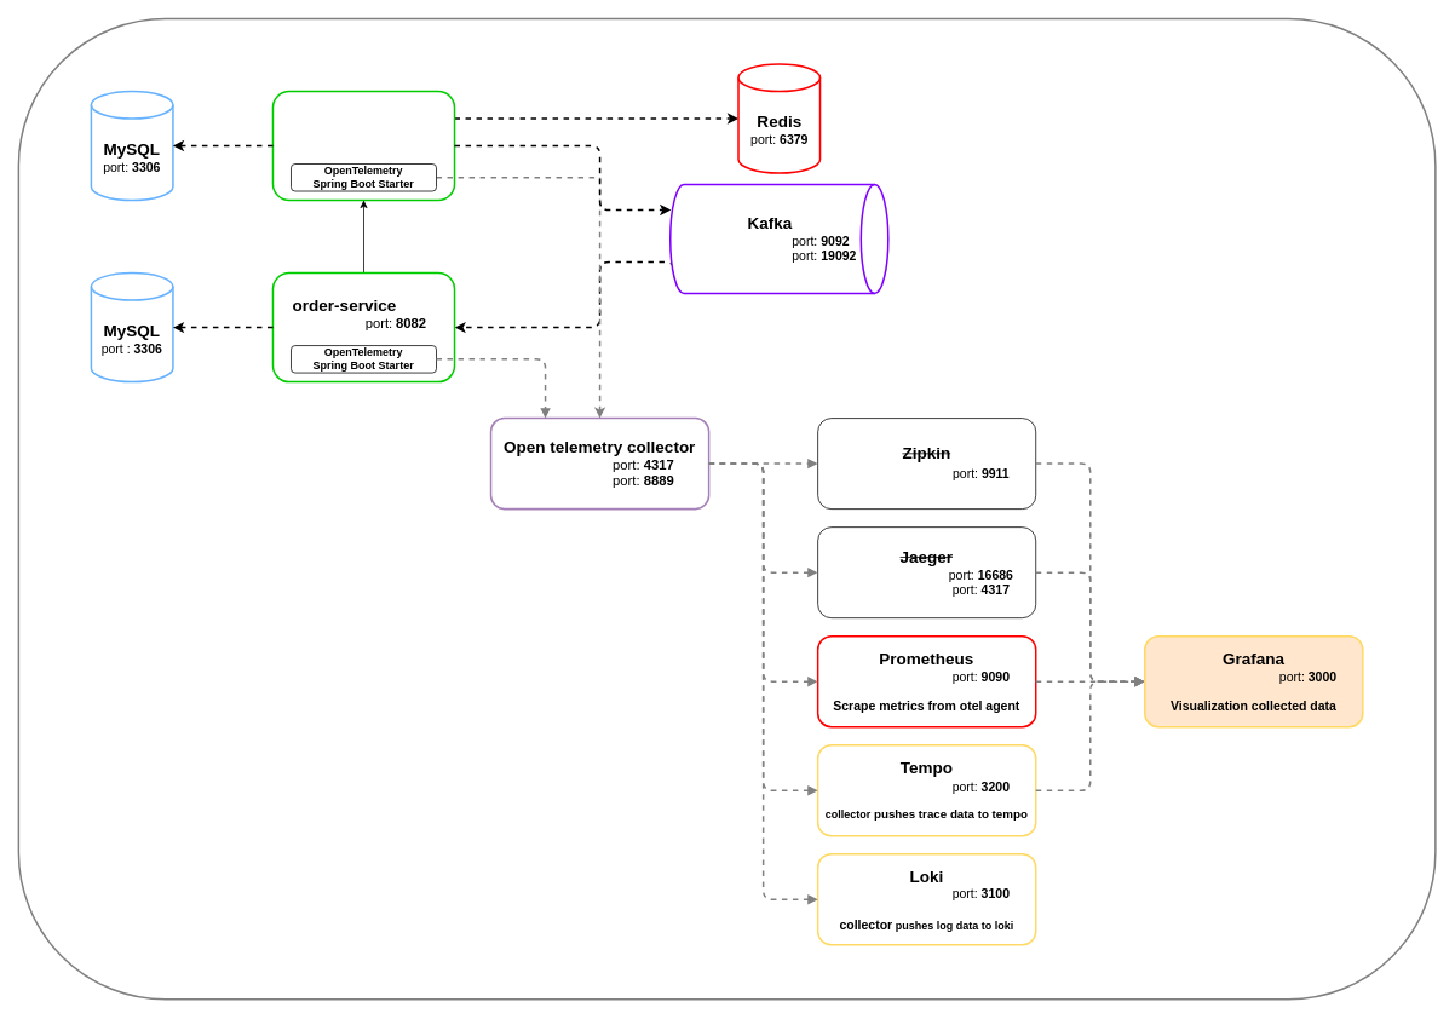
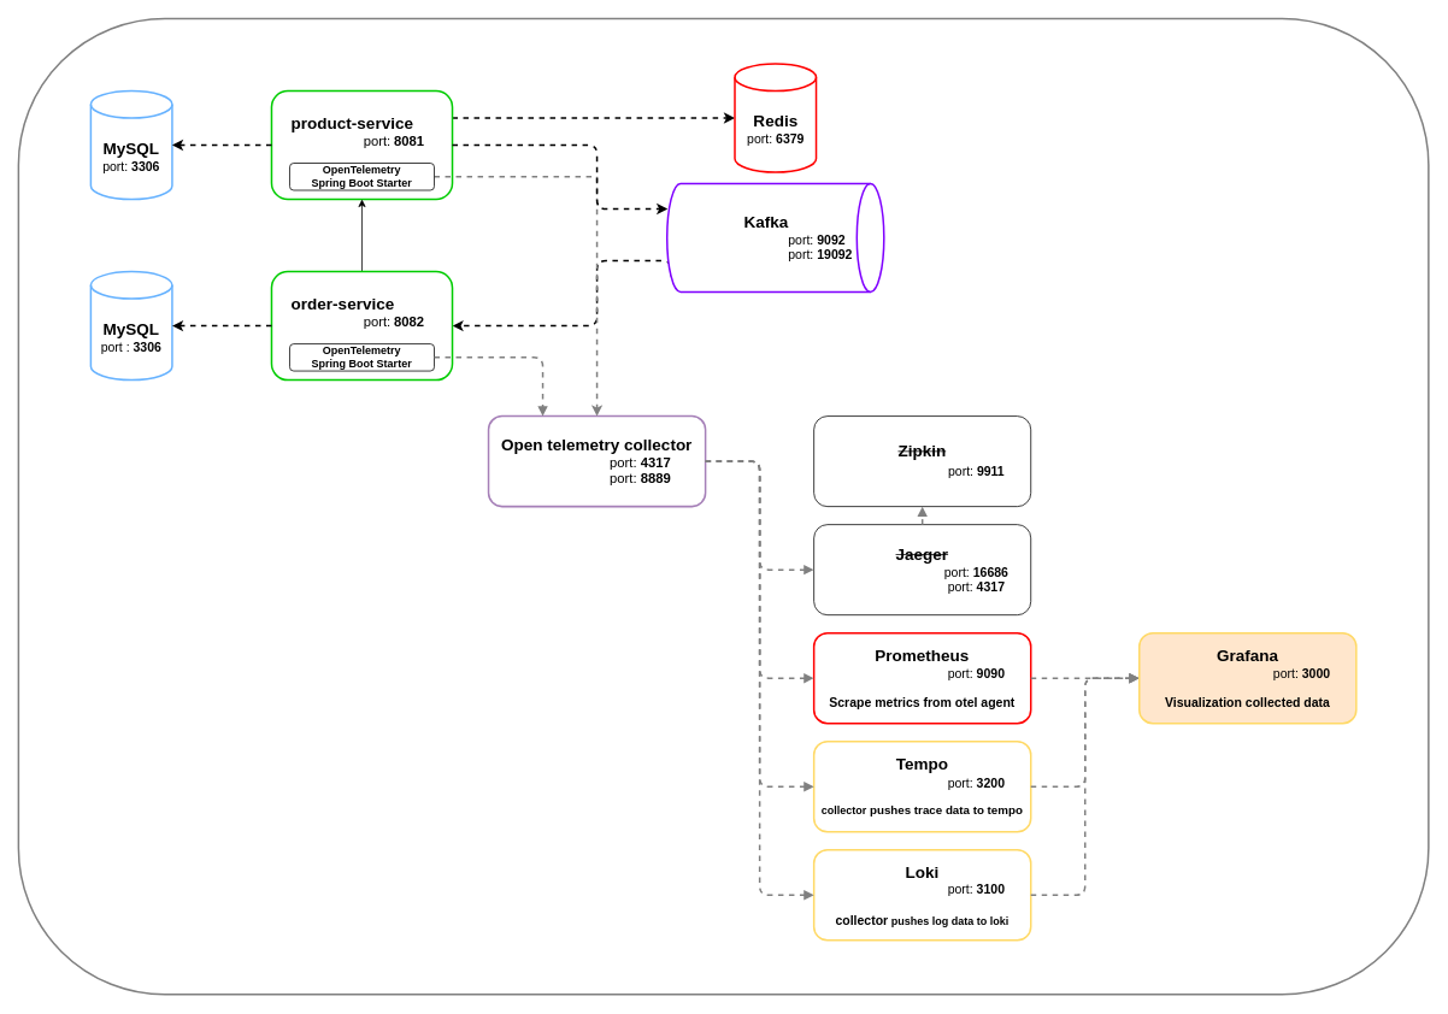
+ <mxCell id="27" value="&lt;b&gt;&lt;font style=&quot;font-size: 18px;&quot;&gt;product-service&lt;/font&gt;&lt;/b&gt;&lt;div&gt;&lt;blockquote style=&quot;margin: 0 0 0 40px; border: none; padding: 0px;&quot;&gt;&lt;blockquote style=&quot;margin: 0 0 0 40px; border: none; padding: 0px;&quot;&gt;&lt;div&gt;&lt;font style=&quot;font-size: 15px;&quot;&gt;port:&lt;/font&gt;&lt;font style=&quot;&quot;&gt;&lt;font style=&quot;font-size: 14px;&quot;&gt; &lt;/font&gt;&lt;b style=&quot;font-size: 15px;&quot;&gt;8081&lt;/b&gt;&lt;/font&gt;&lt;/div&gt;&lt;/blockquote&gt;&lt;/blockquote&gt;&lt;/div&gt;" style="text;html=1;align=left;verticalAlign=middle;whiteSpace=wrap;rounded=0;" vertex="1" parent="1"><mxGeometry x="320" y="110" width="160" height="70" as="geometry" /></mxCell>
- <mxCell id="21" style="endArrow=block;edgeStyle=orthogonalEdgeStyle;entryX=0;entryY=0.5;entryDx=0;entryDy=0;exitX=1;exitY=0.5;exitDx=0;exitDy=0;dashed=1;strokeWidth=2;strokeColor=#808080;" edge="1" parent="1" source="5" target="6"><mxGeometry relative="1" as="geometry"><mxPoint x="680" y="605" as="sourcePoint" /><mxPoint x="1070" y="200" as="targetPoint" /></mxGeometry></mxCell>
- <mxCell id="15" style="endArrow=block;edgeStyle=orthogonalEdgeStyle;entryX=0;entryY=0.5;entryDx=0;entryDy=0;dashed=1;strokeWidth=2;strokeColor=#808080;" edge="1" parent="1" source="6" target="38"><mxGeometry relative="1" as="geometry"><mxPoint x="1260" y="750" as="targetPoint" /></mxGeometry></mxCell>
- <mxCell id="16" style="endArrow=block;edgeStyle=orthogonalEdgeStyle;entryX=0;entryY=0.5;entryDx=0;entryDy=0;dashed=1;strokeWidth=2;strokeColor=#808080;" edge="1" parent="1" source="7" target="38"><mxGeometry relative="1" as="geometry"><mxPoint x="1260" y="750" as="targetPoint" /></mxGeometry></mxCell>
+ <mxCell id="16" style="endArrow=block;edgeStyle=orthogonalEdgeStyle;dashed=1;strokeWidth=2;strokeColor=#808080;" edge="1" parent="1" source="7" target="6"><mxGeometry relative="1" as="geometry"><mxPoint x="1260" y="750" as="targetPoint" /></mxGeometry></mxCell>
+ <mxCell id="19" style="endArrow=block;edgeStyle=orthogonalEdgeStyle;entryX=0;entryY=0.5;entryDx=0;entryDy=0;dashed=1;strokeWidth=2;strokeColor=#808080;" edge="1" parent="1" source="10" target="38"><mxGeometry relative="1" as="geometry"><mxPoint x="1260" y="750" as="targetPoint" /></mxGeometry></mxCell>
